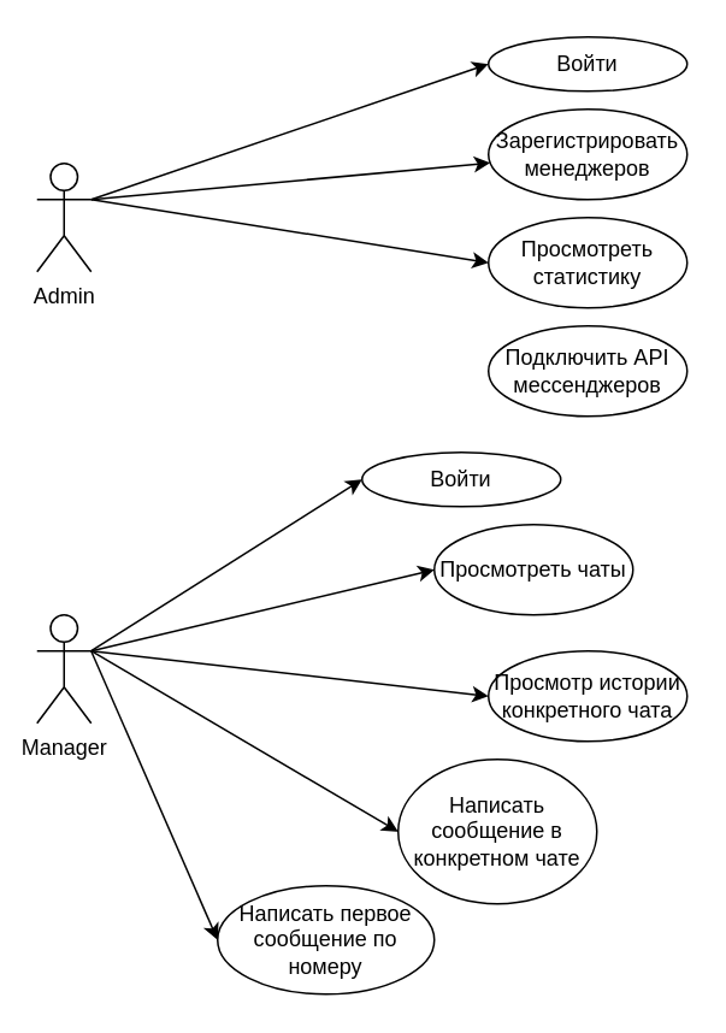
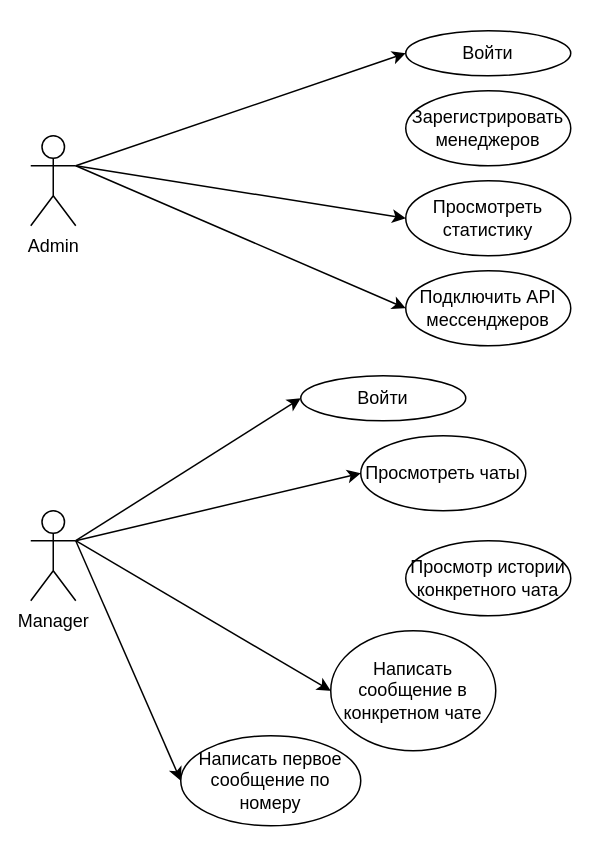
- <mxCell id="10" value="" style="endArrow=classic;html=1;exitX=1;exitY=0.333;exitDx=0;exitDy=0;exitPerimeter=0;" edge="1" parent="1" source="2" target="5"><mxGeometry width="50" height="50" relative="1" as="geometry"><mxPoint x="80" y="140" as="sourcePoint" /><mxPoint x="300" y="70.01" as="targetPoint" /></mxGeometry></mxCell>
+ <mxCell id="10" value="" style="endArrow=classic;html=1;exitX=1;exitY=0.333;exitDx=0;exitDy=0;exitPerimeter=0;entryX=0;entryY=0.5;entryDx=0;entryDy=0;" edge="1" parent="1" source="2" target="7"><mxGeometry width="50" height="50" relative="1" as="geometry"><mxPoint x="80" y="140" as="sourcePoint" /><mxPoint x="300" y="70.01" as="targetPoint" /></mxGeometry></mxCell>
- <mxCell id="18" value="" style="endArrow=classic;html=1;exitX=1;exitY=0.333;exitDx=0;exitDy=0;exitPerimeter=0;entryX=0;entryY=0.5;entryDx=0;entryDy=0;" edge="1" parent="1" source="3" target="14"><mxGeometry width="50" height="50" relative="1" as="geometry"><mxPoint x="70" y="310" as="sourcePoint" /><mxPoint x="220" y="285" as="targetPoint" /></mxGeometry></mxCell>
